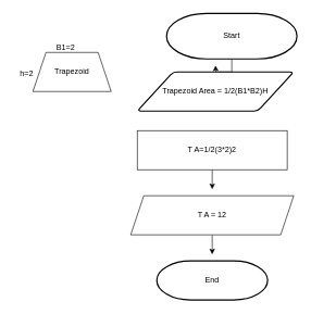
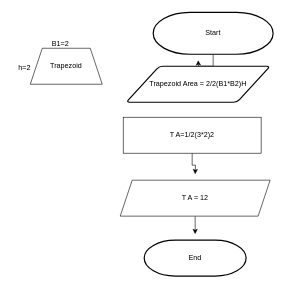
- <mxCell id="4" value="Trapezoid Area = 1/2(B1*B2)H" style="shape=parallelogram;html=1;strokeWidth=2;perimeter=parallelogramPerimeter;whiteSpace=wrap;rounded=1;arcSize=12;size=0.23;" vertex="1" parent="1"><mxGeometry x="210" y="110" width="240" height="60" as="geometry" /></mxCell>
+ <mxCell id="4" value="Trapezoid Area = 2/2(B1*B2)H" style="shape=parallelogram;html=1;strokeWidth=2;perimeter=parallelogramPerimeter;whiteSpace=wrap;rounded=1;arcSize=12;size=0.23;" vertex="1" parent="1"><mxGeometry x="210" y="110" width="240" height="60" as="geometry" /></mxCell>
- <mxCell id="9" value="T A=1/2(3*2)2" style="whiteSpace=wrap;html=1;" vertex="1" parent="1"><mxGeometry x="210" y="200" width="230" height="60" as="geometry" /></mxCell>
+ <mxCell id="9" value="T A=1/2(3*2)2" style="whiteSpace=wrap;html=1;" vertex="1" parent="1"><mxGeometry x="205" y="195" width="230" height="60" as="geometry" /></mxCell>
